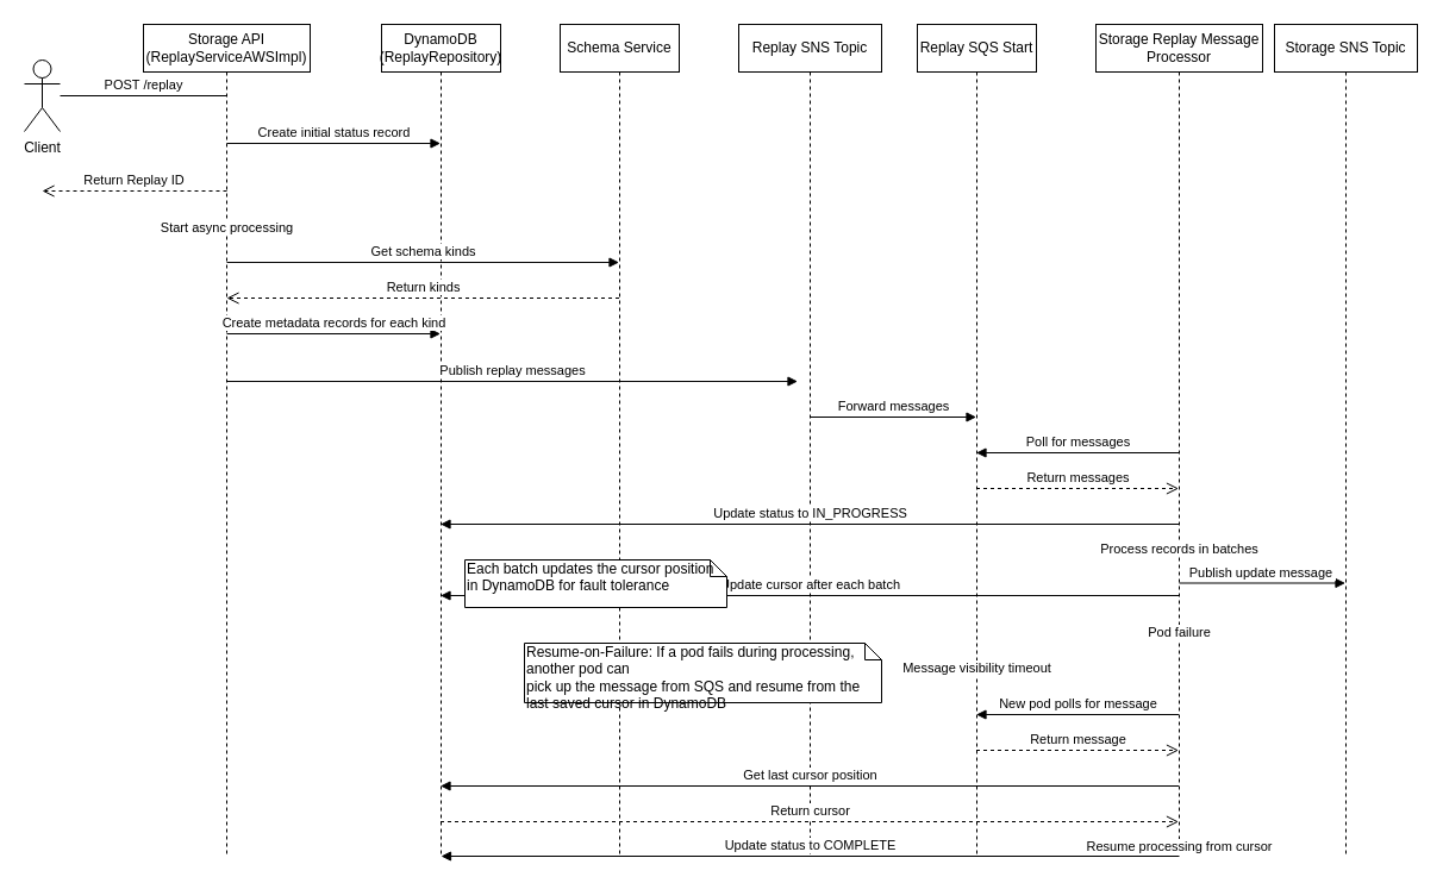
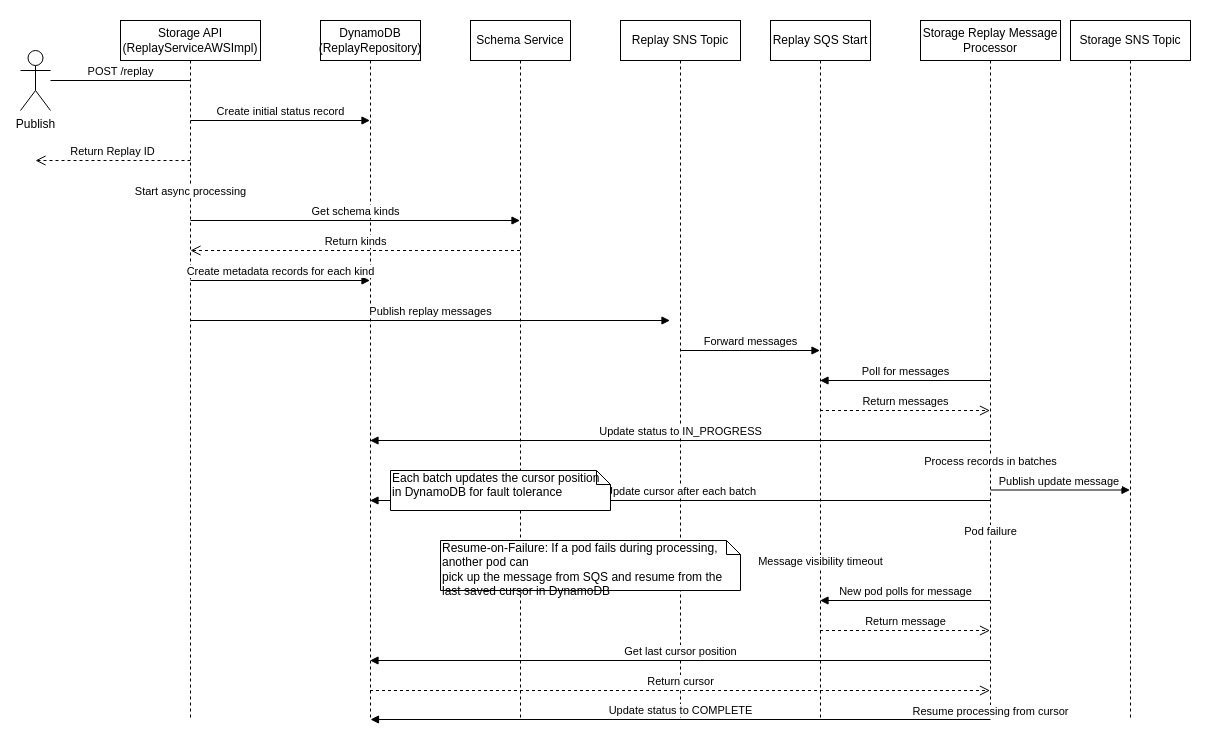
- <mxCell id="2" value="Client" style="shape=umlActor;verticalLabelPosition=bottom;verticalAlign=top;html=1;" parent="1" vertex="1"><mxGeometry x="20" y="50" width="30" height="60" as="geometry" /></mxCell>
+ <mxCell id="2" value="Publish" style="shape=umlActor;verticalLabelPosition=bottom;verticalAlign=top;html=1;" parent="1" vertex="1"><mxGeometry x="20" y="50" width="30" height="60" as="geometry" /></mxCell>
